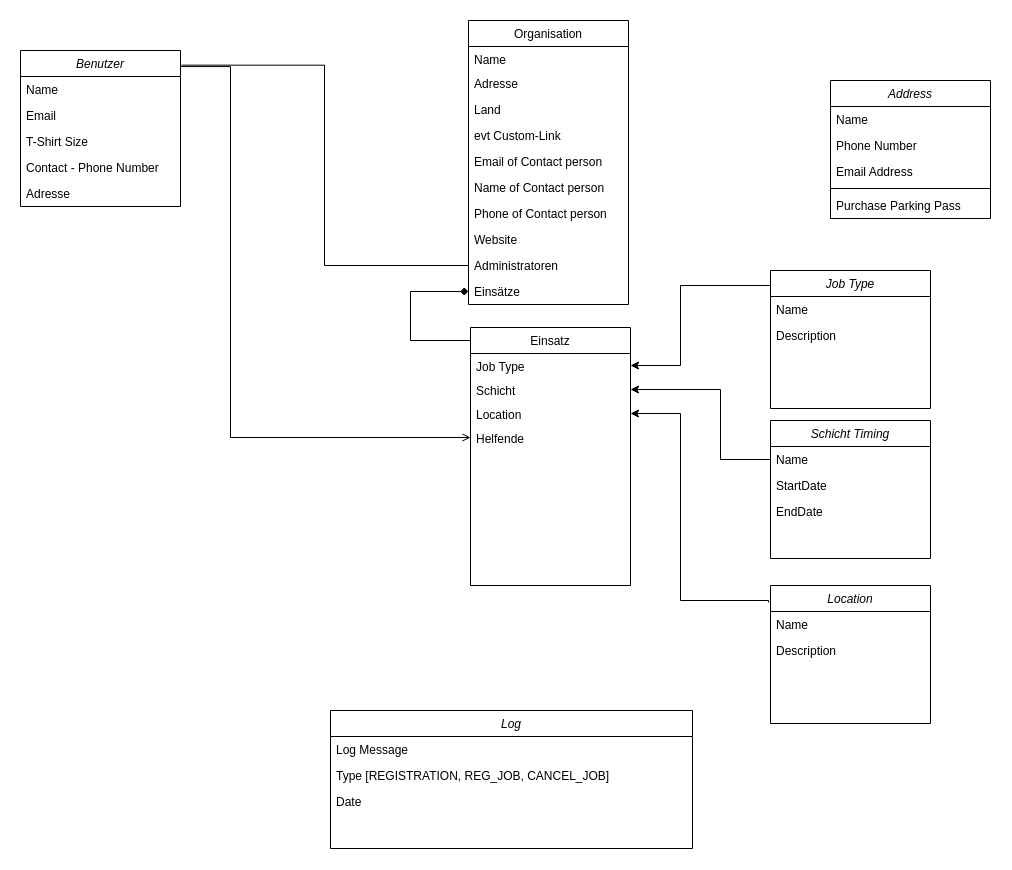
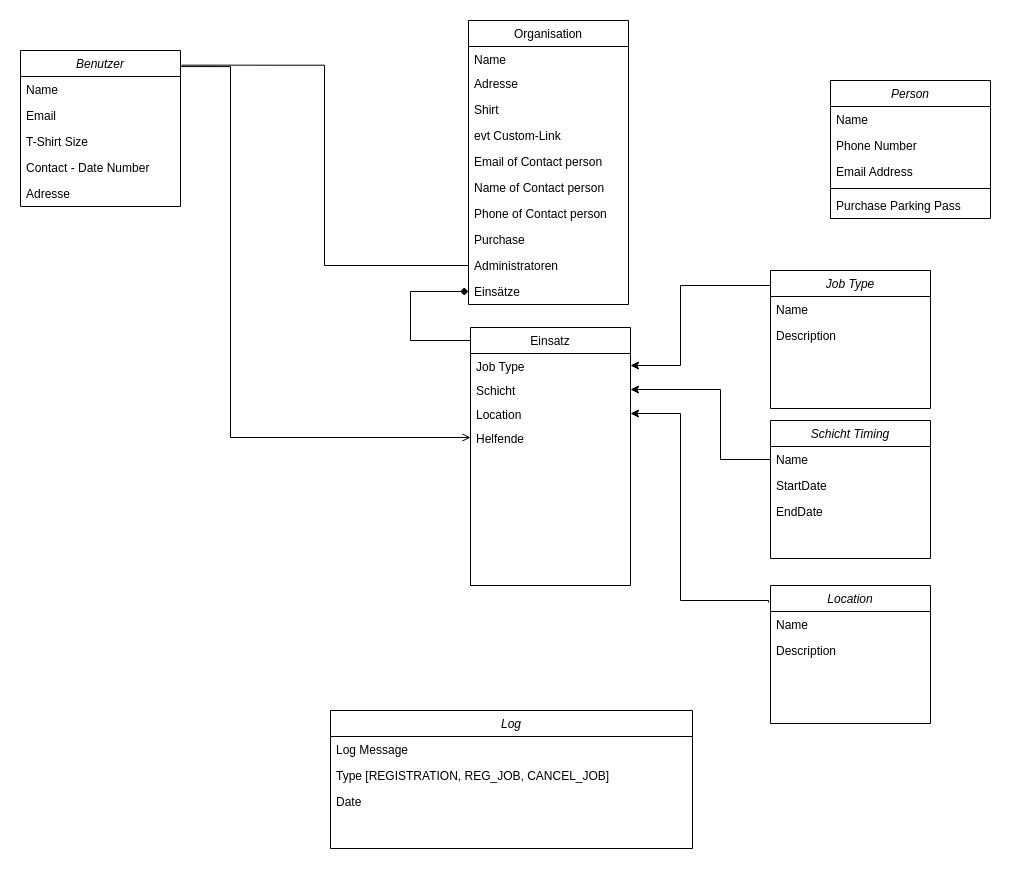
- <mxCell id="20" value="Address" style="swimlane;fontStyle=2;align=center;verticalAlign=top;childLayout=stackLayout;horizontal=1;startSize=26;horizontalStack=0;resizeParent=1;resizeLast=0;collapsible=1;marginBottom=0;rounded=0;shadow=0;strokeWidth=1;" vertex="1" parent="1"><mxGeometry x="830" y="80" width="160" height="138" as="geometry"><mxRectangle x="230" y="140" width="160" height="26" as="alternateBounds" /></mxGeometry></mxCell>
+ <mxCell id="20" value="Person" style="swimlane;fontStyle=2;align=center;verticalAlign=top;childLayout=stackLayout;horizontal=1;startSize=26;horizontalStack=0;resizeParent=1;resizeLast=0;collapsible=1;marginBottom=0;rounded=0;shadow=0;strokeWidth=1;" vertex="1" parent="1"><mxGeometry x="830" y="80" width="160" height="138" as="geometry"><mxRectangle x="230" y="140" width="160" height="26" as="alternateBounds" /></mxGeometry></mxCell>
- <mxCell id="12" value="Land" style="text;align=left;verticalAlign=top;spacingLeft=4;spacingRight=4;overflow=hidden;rotatable=0;points=[[0,0.5],[1,0.5]];portConstraint=eastwest;rounded=0;shadow=0;html=0;" parent="9" vertex="1"><mxGeometry y="76" width="160" height="26" as="geometry" /></mxCell>
+ <mxCell id="12" value="Shirt" style="text;align=left;verticalAlign=top;spacingLeft=4;spacingRight=4;overflow=hidden;rotatable=0;points=[[0,0.5],[1,0.5]];portConstraint=eastwest;rounded=0;shadow=0;html=0;" parent="9" vertex="1"><mxGeometry y="76" width="160" height="26" as="geometry" /></mxCell>
- <mxCell id="7" value="Contact - Phone Number" style="text;align=left;verticalAlign=top;spacingLeft=4;spacingRight=4;overflow=hidden;rotatable=0;points=[[0,0.5],[1,0.5]];portConstraint=eastwest;" parent="3" vertex="1"><mxGeometry y="104" width="160" height="26" as="geometry" /></mxCell>
+ <mxCell id="7" value="Contact - Date Number" style="text;align=left;verticalAlign=top;spacingLeft=4;spacingRight=4;overflow=hidden;rotatable=0;points=[[0,0.5],[1,0.5]];portConstraint=eastwest;" parent="3" vertex="1"><mxGeometry y="104" width="160" height="26" as="geometry" /></mxCell>
- <mxCell id="17" value="Website" style="text;align=left;verticalAlign=top;spacingLeft=4;spacingRight=4;overflow=hidden;rotatable=0;points=[[0,0.5],[1,0.5]];portConstraint=eastwest;rounded=0;shadow=0;html=0;" vertex="1" parent="9"><mxGeometry y="206" width="160" height="26" as="geometry" /></mxCell>
+ <mxCell id="17" value="Purchase" style="text;align=left;verticalAlign=top;spacingLeft=4;spacingRight=4;overflow=hidden;rotatable=0;points=[[0,0.5],[1,0.5]];portConstraint=eastwest;rounded=0;shadow=0;html=0;" vertex="1" parent="9"><mxGeometry y="206" width="160" height="26" as="geometry" /></mxCell>
